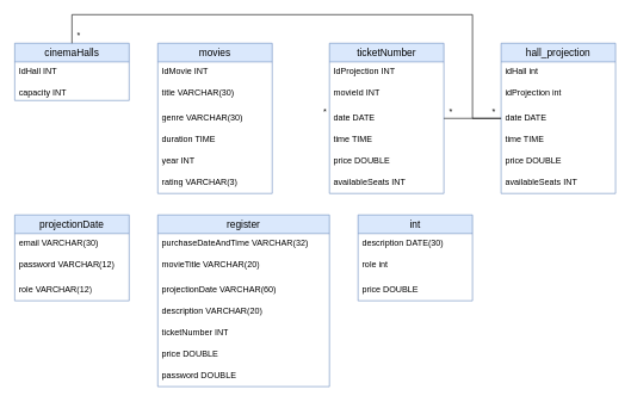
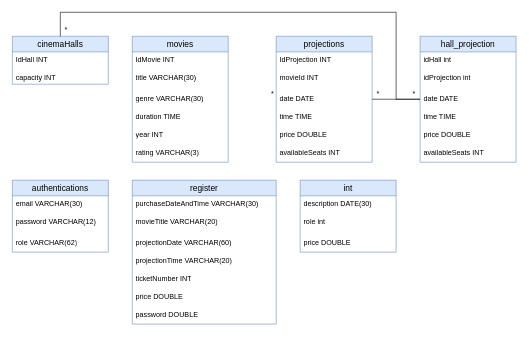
- <mxCell id="12" value="ticketNumber" style="swimlane;fontStyle=0;childLayout=stackLayout;horizontal=1;startSize=26;horizontalStack=0;resizeParent=1;resizeParentMax=0;resizeLast=0;collapsible=1;marginBottom=0;align=center;fontSize=14;fillColor=#dae8fc;strokeColor=#6c8ebf;" vertex="1" parent="1"><mxGeometry x="460" y="60" width="160" height="210" as="geometry" /></mxCell>
+ <mxCell id="12" value="projections" style="swimlane;fontStyle=0;childLayout=stackLayout;horizontal=1;startSize=26;horizontalStack=0;resizeParent=1;resizeParentMax=0;resizeLast=0;collapsible=1;marginBottom=0;align=center;fontSize=14;fillColor=#dae8fc;strokeColor=#6c8ebf;" vertex="1" parent="1"><mxGeometry x="460" y="60" width="160" height="210" as="geometry" /></mxCell>
- <mxCell id="19" value="projectionDate" style="swimlane;fontStyle=0;childLayout=stackLayout;horizontal=1;startSize=26;horizontalStack=0;resizeParent=1;resizeParentMax=0;resizeLast=0;collapsible=1;marginBottom=0;align=center;fontSize=14;fillColor=#dae8fc;strokeColor=#6c8ebf;" vertex="1" parent="1"><mxGeometry x="20" y="300" width="160" height="120" as="geometry" /></mxCell>
+ <mxCell id="19" value="authentications" style="swimlane;fontStyle=0;childLayout=stackLayout;horizontal=1;startSize=26;horizontalStack=0;resizeParent=1;resizeParentMax=0;resizeLast=0;collapsible=1;marginBottom=0;align=center;fontSize=14;fillColor=#dae8fc;strokeColor=#6c8ebf;" vertex="1" parent="1"><mxGeometry x="20" y="300" width="160" height="120" as="geometry" /></mxCell>
- <mxCell id="24" value="purchaseDateAndTime VARCHAR(32)" style="text;strokeColor=none;fillColor=none;spacingLeft=4;spacingRight=4;overflow=hidden;rotatable=0;points=[[0,0.5],[1,0.5]];portConstraint=eastwest;fontSize=12;whiteSpace=wrap;html=1;" vertex="1" parent="23"><mxGeometry y="26" width="240" height="30" as="geometry" /></mxCell>
+ <mxCell id="24" value="purchaseDateAndTime VARCHAR(30)" style="text;strokeColor=none;fillColor=none;spacingLeft=4;spacingRight=4;overflow=hidden;rotatable=0;points=[[0,0.5],[1,0.5]];portConstraint=eastwest;fontSize=12;whiteSpace=wrap;html=1;" vertex="1" parent="23"><mxGeometry y="26" width="240" height="30" as="geometry" /></mxCell>
- <mxCell id="22" value="role VARCHAR(12)" style="text;strokeColor=none;fillColor=none;spacingLeft=4;spacingRight=4;overflow=hidden;rotatable=0;points=[[0,0.5],[1,0.5]];portConstraint=eastwest;fontSize=12;whiteSpace=wrap;html=1;" vertex="1" parent="19"><mxGeometry y="90" width="160" height="30" as="geometry" /></mxCell>
+ <mxCell id="22" value="role VARCHAR(62)" style="text;strokeColor=none;fillColor=none;spacingLeft=4;spacingRight=4;overflow=hidden;rotatable=0;points=[[0,0.5],[1,0.5]];portConstraint=eastwest;fontSize=12;whiteSpace=wrap;html=1;" vertex="1" parent="19"><mxGeometry y="90" width="160" height="30" as="geometry" /></mxCell>
- <mxCell id="27" value="description VARCHAR(20)" style="text;strokeColor=none;fillColor=none;spacingLeft=4;spacingRight=4;overflow=hidden;rotatable=0;points=[[0,0.5],[1,0.5]];portConstraint=eastwest;fontSize=12;whiteSpace=wrap;html=1;" vertex="1" parent="23"><mxGeometry y="120" width="240" height="30" as="geometry" /></mxCell>
+ <mxCell id="27" value="projectionTime VARCHAR(20)" style="text;strokeColor=none;fillColor=none;spacingLeft=4;spacingRight=4;overflow=hidden;rotatable=0;points=[[0,0.5],[1,0.5]];portConstraint=eastwest;fontSize=12;whiteSpace=wrap;html=1;" vertex="1" parent="23"><mxGeometry y="120" width="240" height="30" as="geometry" /></mxCell>
